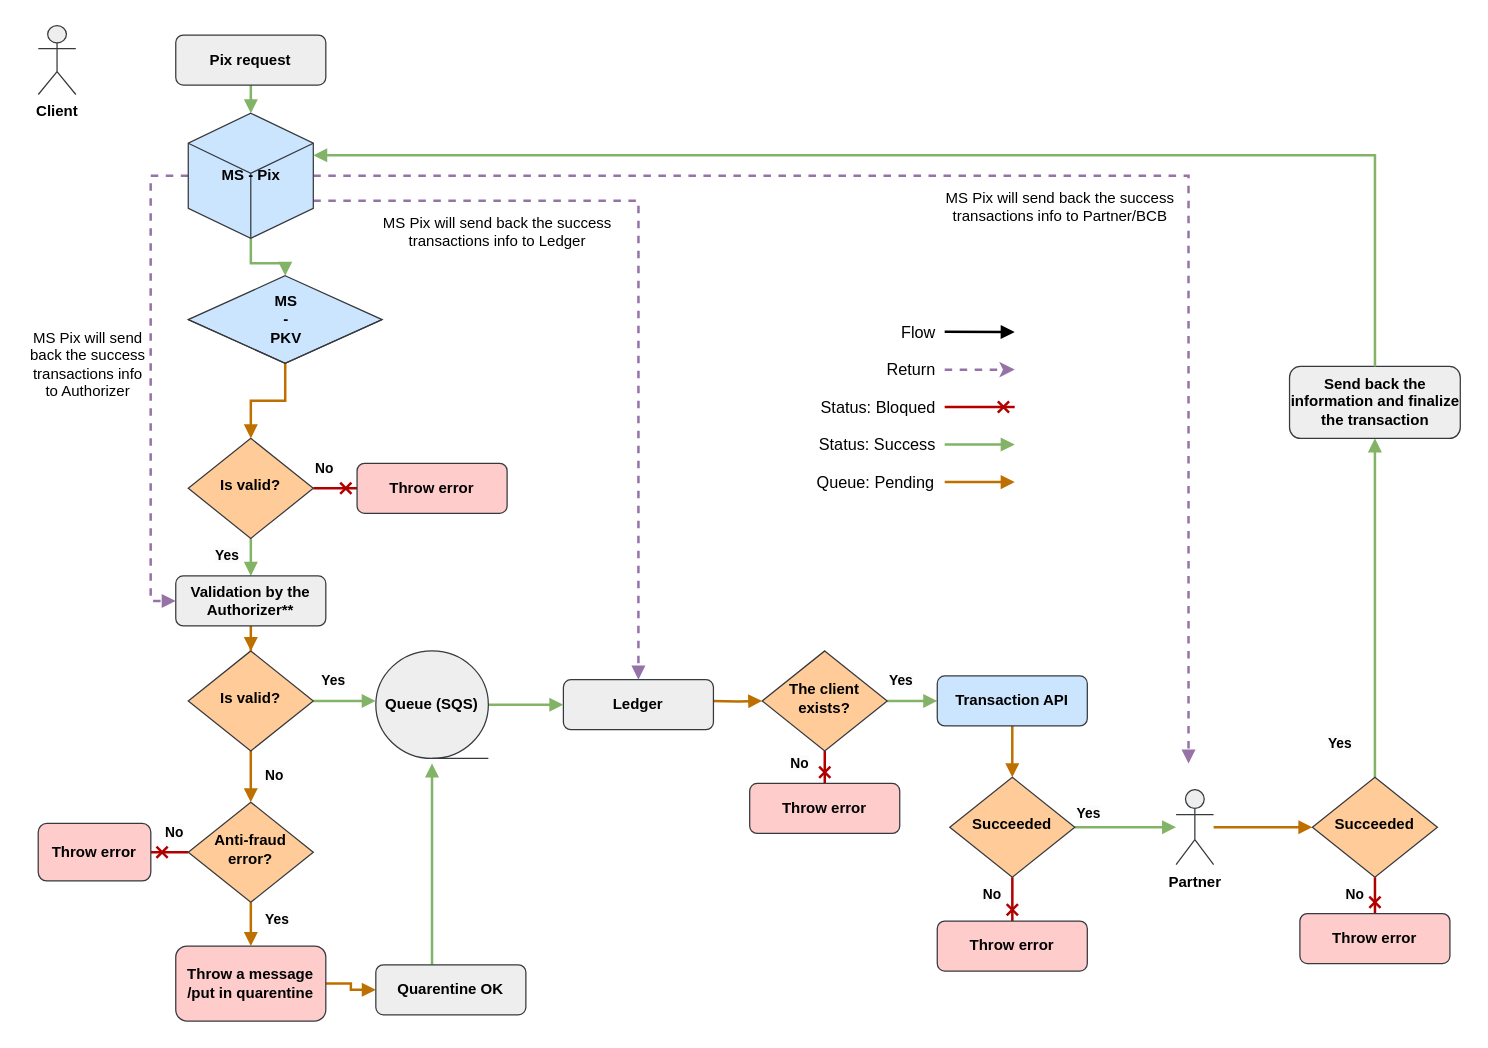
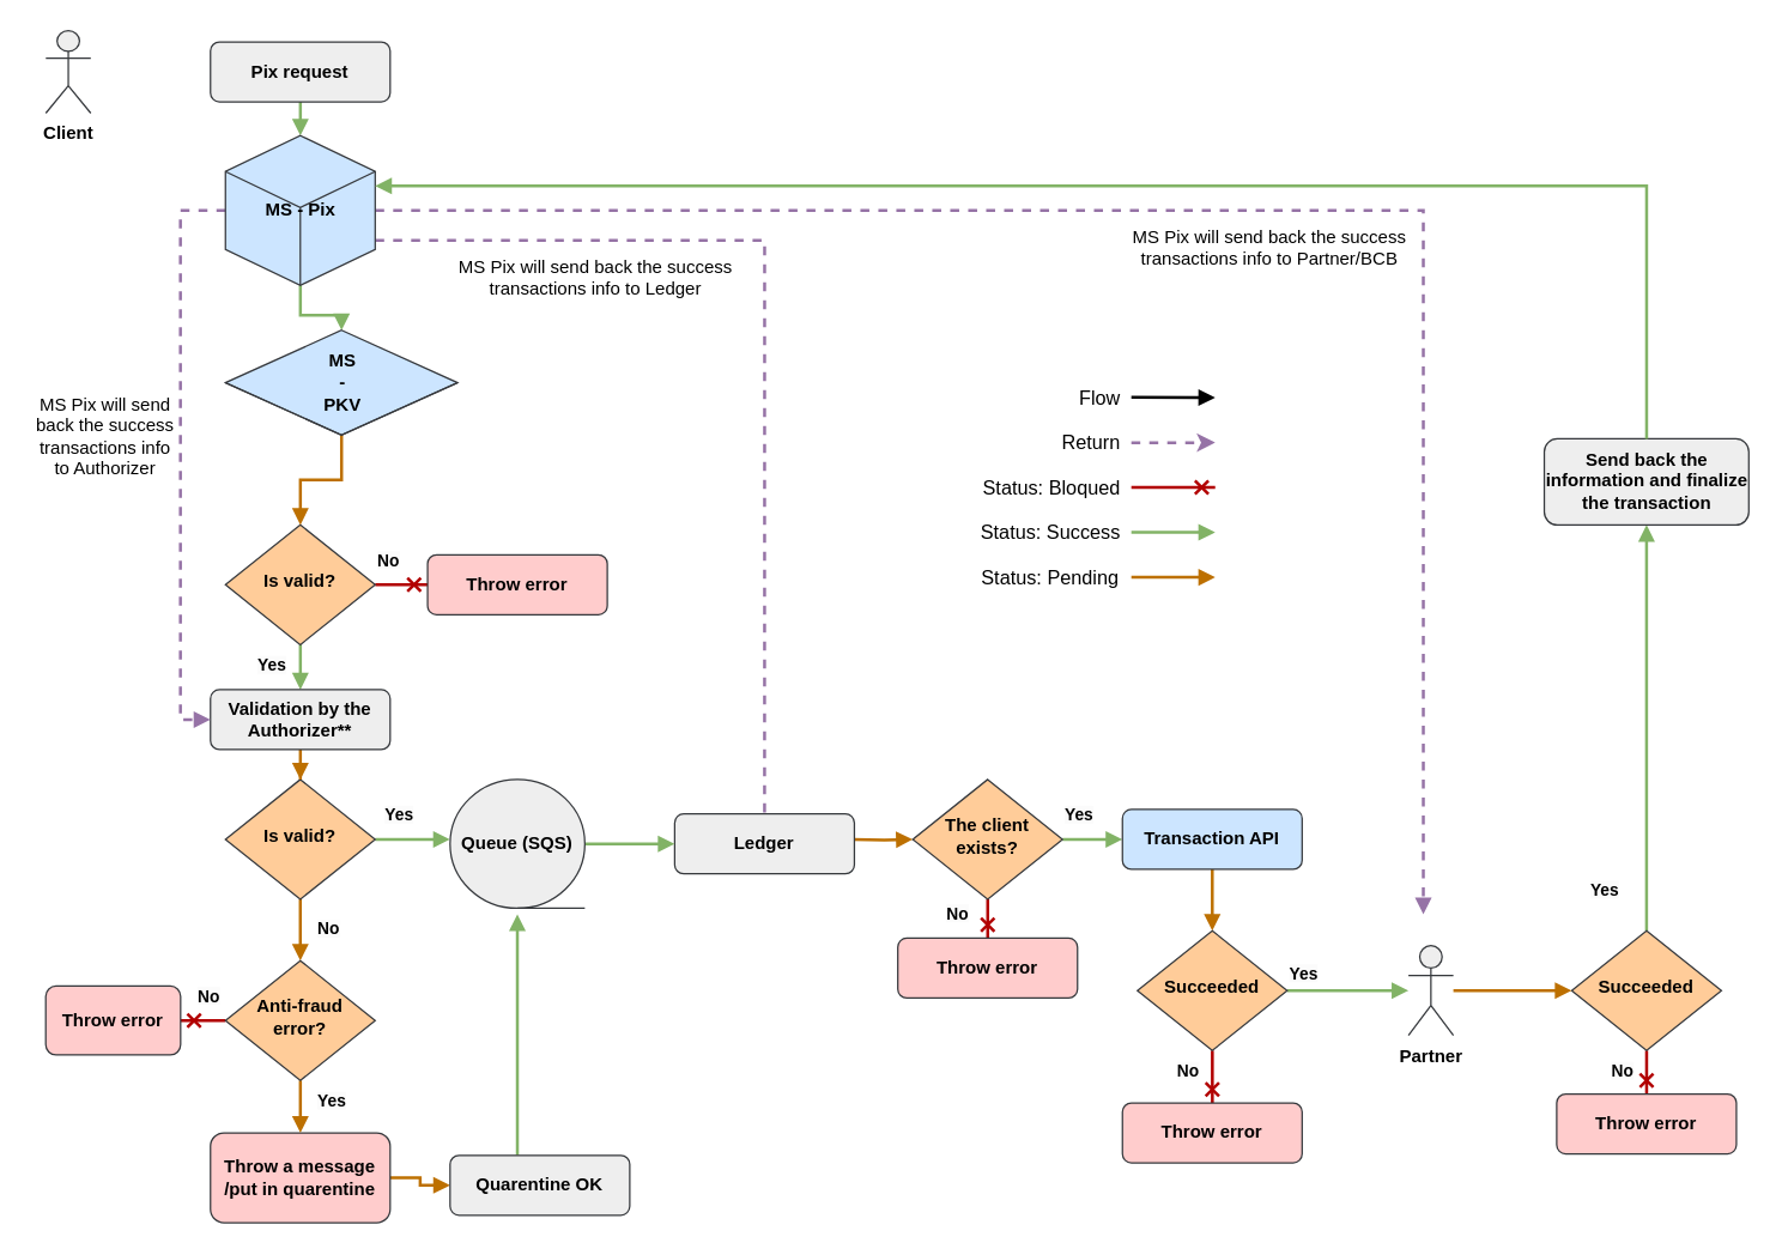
- <mxCell id="76" value="Queue: Pending" style="text;html=1;align=right;verticalAlign=middle;whiteSpace=wrap;rounded=0;fontSize=13;fontStyle=0" vertex="1" parent="1"><mxGeometry x="630" y="370" width="119" height="30" as="geometry" /></mxCell>
+ <mxCell id="76" value="Status: Pending" style="text;html=1;align=right;verticalAlign=middle;whiteSpace=wrap;rounded=0;fontSize=13;fontStyle=0" vertex="1" parent="1"><mxGeometry x="630" y="370" width="119" height="30" as="geometry" /></mxCell>
- <mxCell id="54" style="edgeStyle=orthogonalEdgeStyle;rounded=0;orthogonalLoop=1;jettySize=auto;html=1;entryX=0.5;entryY=0;entryDx=0;entryDy=0;fillColor=#e1d5e7;strokeColor=#9673a6;dashed=1;fontStyle=1;strokeWidth=2;endArrow=block;endFill=1;" edge="1" parent="1" source="57" target="14"><mxGeometry relative="1" as="geometry"><Array as="points"><mxPoint x="510" y="160" /></Array></mxGeometry></mxCell>
+ <mxCell id="54" style="edgeStyle=orthogonalEdgeStyle;rounded=0;orthogonalLoop=1;jettySize=auto;html=1;entryX=0.5;entryY=0;entryDx=0;entryDy=0;fillColor=#e1d5e7;strokeColor=#9673a6;dashed=1;fontStyle=1;strokeWidth=2;endArrow=none;endFill=1;" edge="1" parent="1" source="57" target="14"><mxGeometry relative="1" as="geometry"><Array as="points"><mxPoint x="510" y="160" /></Array></mxGeometry></mxCell>
